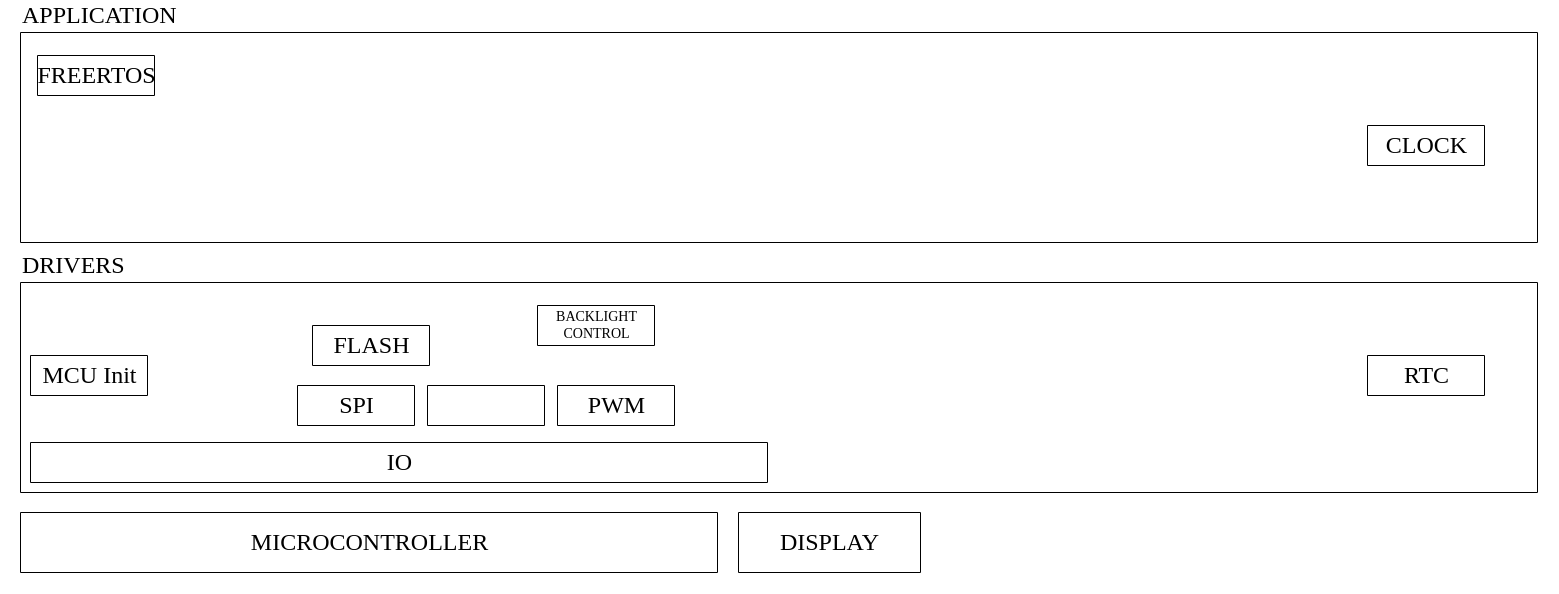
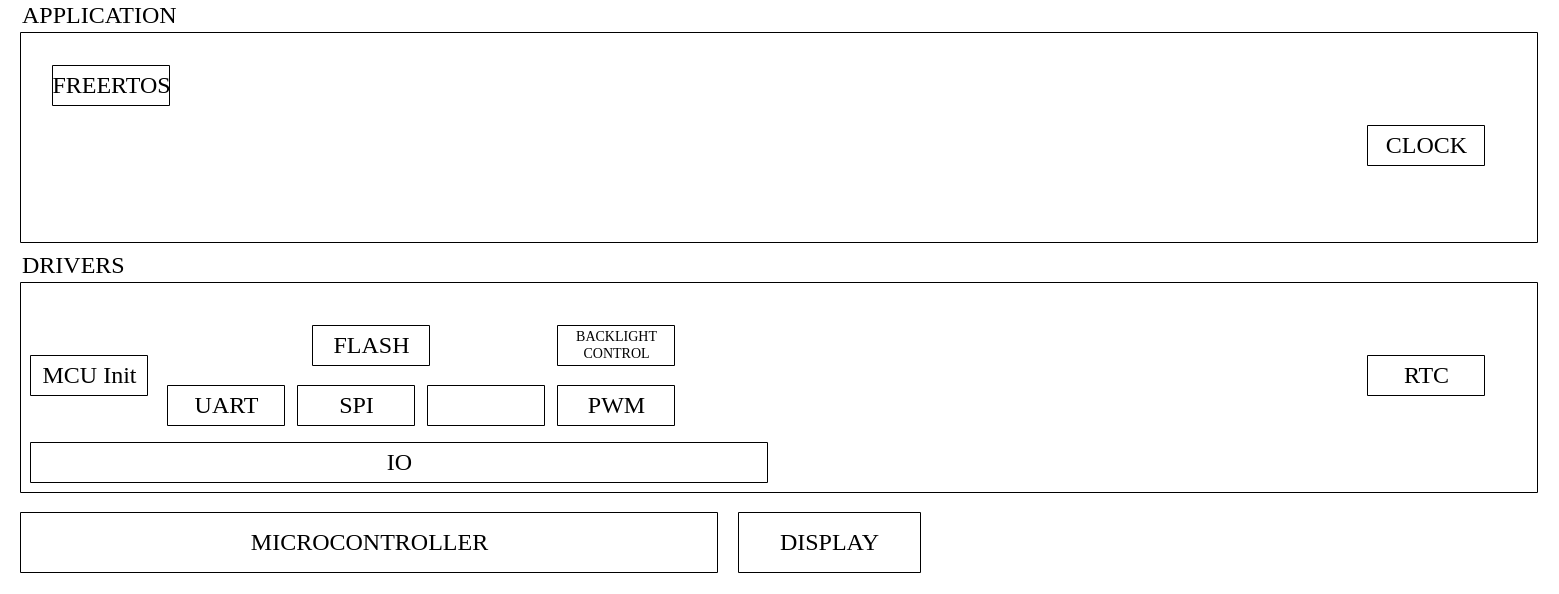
- <mxCell id="8" value="&lt;font&gt;&lt;span style=&quot;font-size: 24px;&quot;&gt;FREERTOS&lt;/span&gt;&lt;/font&gt;" style="verticalLabelPosition=middle;verticalAlign=middle;html=1;shape=mxgraph.basic.rect;fillColor2=none;strokeWidth=1;size=10;indent=5;strokeColor=default;fillStyle=auto;fillColor=none;align=center;labelPosition=center;fontFamily=Times New Roman;" parent="1" vertex="1"><mxGeometry x="37" y="43" width="117" height="40" as="geometry" /></mxCell>
+ <mxCell id="8" value="&lt;font&gt;&lt;span style=&quot;font-size: 24px;&quot;&gt;FREERTOS&lt;/span&gt;&lt;/font&gt;" style="verticalLabelPosition=middle;verticalAlign=middle;html=1;shape=mxgraph.basic.rect;fillColor2=none;strokeWidth=1;size=10;indent=5;strokeColor=default;fillStyle=auto;fillColor=none;align=center;labelPosition=center;fontFamily=Times New Roman;" parent="1" vertex="1"><mxGeometry x="52" y="53" width="117" height="40" as="geometry" /></mxCell>
- <mxCell id="11" value="&lt;font style=&quot;font-size: 14px;&quot;&gt;&lt;span style=&quot;font-size: 14px;&quot;&gt;BACKLIGHT&lt;br style=&quot;font-size: 14px;&quot;&gt;CONTROL&lt;/span&gt;&lt;/font&gt;" style="verticalLabelPosition=middle;verticalAlign=middle;html=1;shape=mxgraph.basic.rect;fillColor2=none;strokeWidth=1;size=10;indent=5;strokeColor=default;fillStyle=auto;fillColor=none;align=center;labelPosition=center;fontSize=14;fontFamily=Times New Roman;" parent="1" vertex="1"><mxGeometry x="537" y="293" width="117" height="40" as="geometry" /></mxCell>
+ <mxCell id="11" value="&lt;font style=&quot;font-size: 14px;&quot;&gt;&lt;span style=&quot;font-size: 14px;&quot;&gt;BACKLIGHT&lt;br style=&quot;font-size: 14px;&quot;&gt;CONTROL&lt;/span&gt;&lt;/font&gt;" style="verticalLabelPosition=middle;verticalAlign=middle;html=1;shape=mxgraph.basic.rect;fillColor2=none;strokeWidth=1;size=10;indent=5;strokeColor=default;fillStyle=auto;fillColor=none;align=center;labelPosition=center;fontSize=14;fontFamily=Times New Roman;" parent="1" vertex="1"><mxGeometry x="557" y="313" width="117" height="40" as="geometry" /></mxCell>
+ <mxCell id="7" value="&lt;font&gt;&lt;span style=&quot;font-size: 24px;&quot;&gt;UART&lt;/span&gt;&lt;/font&gt;" style="verticalLabelPosition=middle;verticalAlign=middle;html=1;shape=mxgraph.basic.rect;fillColor2=none;strokeWidth=1;size=10;indent=5;strokeColor=default;fillStyle=auto;fillColor=none;align=center;labelPosition=center;fontFamily=Times New Roman;" parent="1" vertex="1"><mxGeometry x="167" y="373" width="117" height="40" as="geometry" /></mxCell>
